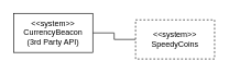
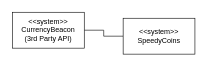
- <mxCell id="3" value="&amp;lt;&amp;lt;system&amp;gt;&amp;gt;&lt;br&gt;SpeedyCoins" style="rounded=0;whiteSpace=wrap;html=1;dashed=1;" vertex="1" parent="1"><mxGeometry x="205" y="30" width="120" height="60" as="geometry" /></mxCell>
+ <mxCell id="3" value="&amp;lt;&amp;lt;system&amp;gt;&amp;gt;&lt;br&gt;SpeedyCoins" style="rounded=0;whiteSpace=wrap;html=1;" vertex="1" parent="1"><mxGeometry x="205" y="30" width="120" height="60" as="geometry" /></mxCell>
